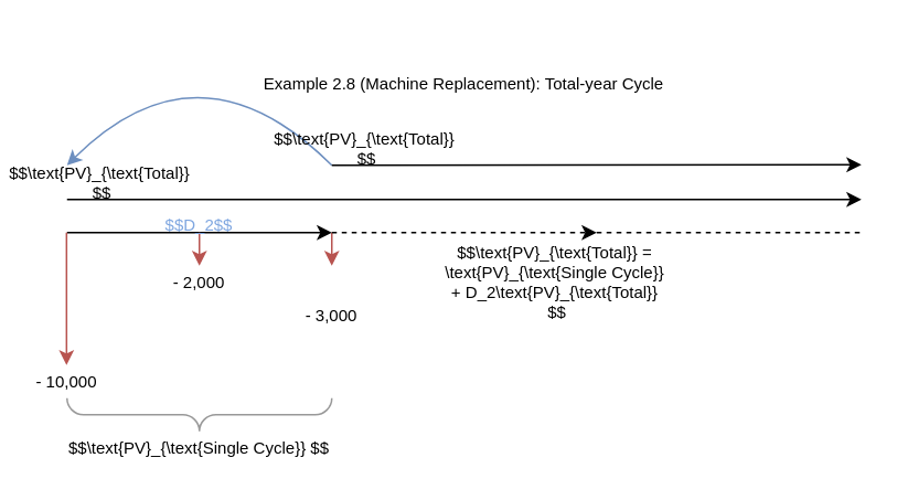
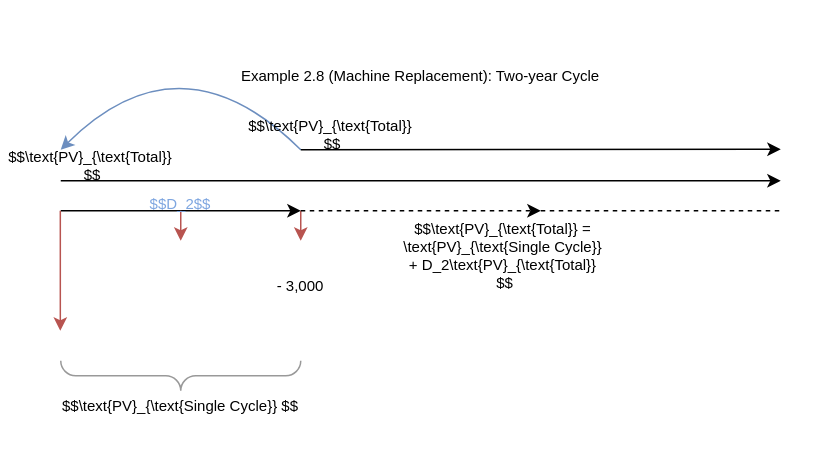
- <mxCell id="19" value="Example 2.8 (Machine Replacement): Total-year Cycle" style="text;html=1;strokeColor=none;fillColor=none;align=center;verticalAlign=middle;whiteSpace=wrap;rounded=0;fontSize=10;fontColor=#000000;" vertex="1" parent="2"><mxGeometry x="20" y="20" width="480" height="20" as="geometry" /></mxCell>
+ <mxCell id="19" value="Example 2.8 (Machine Replacement): Two-year Cycle" style="text;html=1;strokeColor=none;fillColor=none;align=center;verticalAlign=middle;whiteSpace=wrap;rounded=0;fontSize=10;fontColor=#000000;" vertex="1" parent="2"><mxGeometry x="20" y="20" width="480" height="20" as="geometry" /></mxCell>
- <mxCell id="8" value="- 2,000" style="text;html=1;strokeColor=none;fillColor=none;align=center;verticalAlign=middle;whiteSpace=wrap;rounded=0;fontSize=10;" vertex="1" parent="2"><mxGeometry x="80" y="140" width="40" height="20" as="geometry" /></mxCell>
- <mxCell id="6" value="- 10,000" style="text;html=1;strokeColor=none;fillColor=none;align=center;verticalAlign=middle;whiteSpace=wrap;rounded=0;fontSize=10;" vertex="1" parent="2"><mxGeometry y="200" width="40" height="20" as="geometry" /></mxCell>
